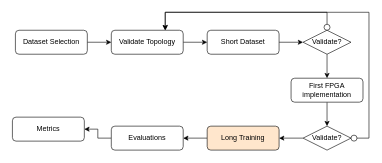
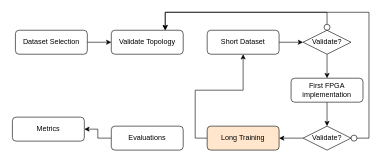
- <mxCell id="4" style="edgeStyle=orthogonalEdgeStyle;rounded=0;orthogonalLoop=1;jettySize=auto;html=1;exitX=1;exitY=0.5;exitDx=0;exitDy=0;entryX=0;entryY=0.5;entryDx=0;entryDy=0;" edge="1" parent="1" source="5" target="7"><mxGeometry relative="1" as="geometry" /></mxCell>
- <mxCell id="10" style="edgeStyle=orthogonalEdgeStyle;rounded=0;orthogonalLoop=1;jettySize=auto;html=1;exitX=0;exitY=0.5;exitDx=0;exitDy=0;" edge="1" parent="1" source="11" target="13"><mxGeometry relative="1" as="geometry" /></mxCell>
+ <mxCell id="10" style="edgeStyle=orthogonalEdgeStyle;rounded=0;orthogonalLoop=1;jettySize=auto;html=1;exitX=0;exitY=0.5;exitDx=0;exitDy=0;" edge="1" parent="1" source="11" target="7"><mxGeometry relative="1" as="geometry" /></mxCell>
